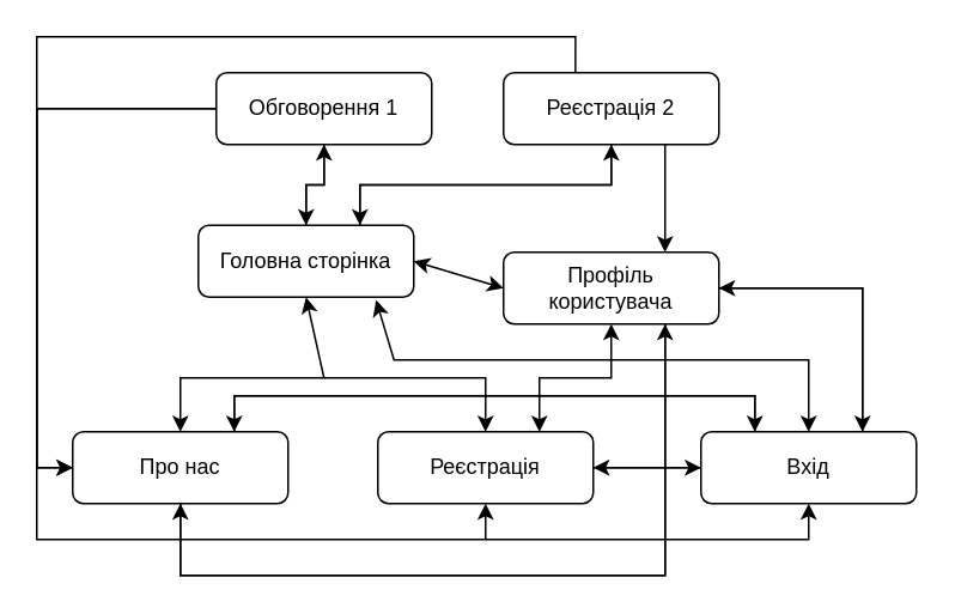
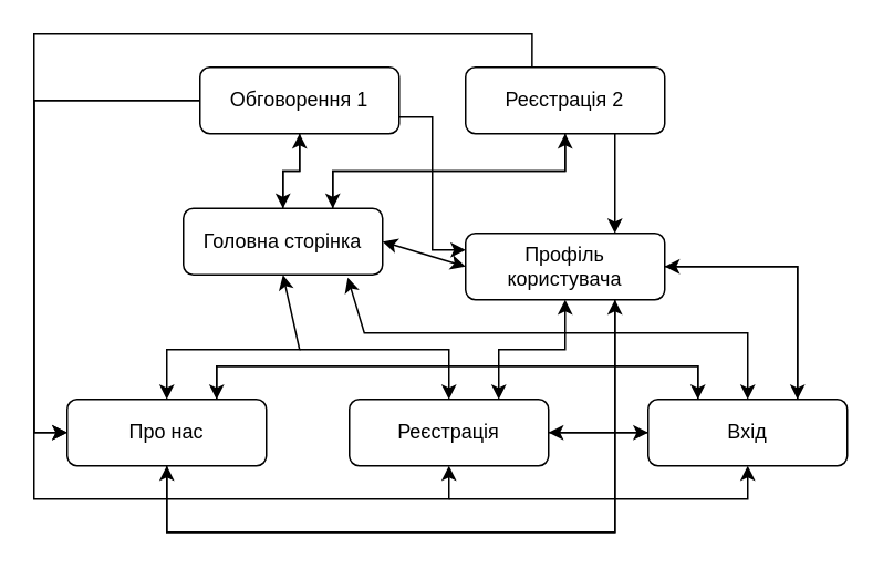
+ <mxCell id="22" style="edgeStyle=orthogonalEdgeStyle;rounded=0;orthogonalLoop=1;jettySize=auto;html=1;exitX=1;exitY=0.75;exitDx=0;exitDy=0;entryX=0;entryY=0.25;entryDx=0;entryDy=0;" edge="1" parent="1" source="23" target="7"><mxGeometry relative="1" as="geometry" /></mxCell>
